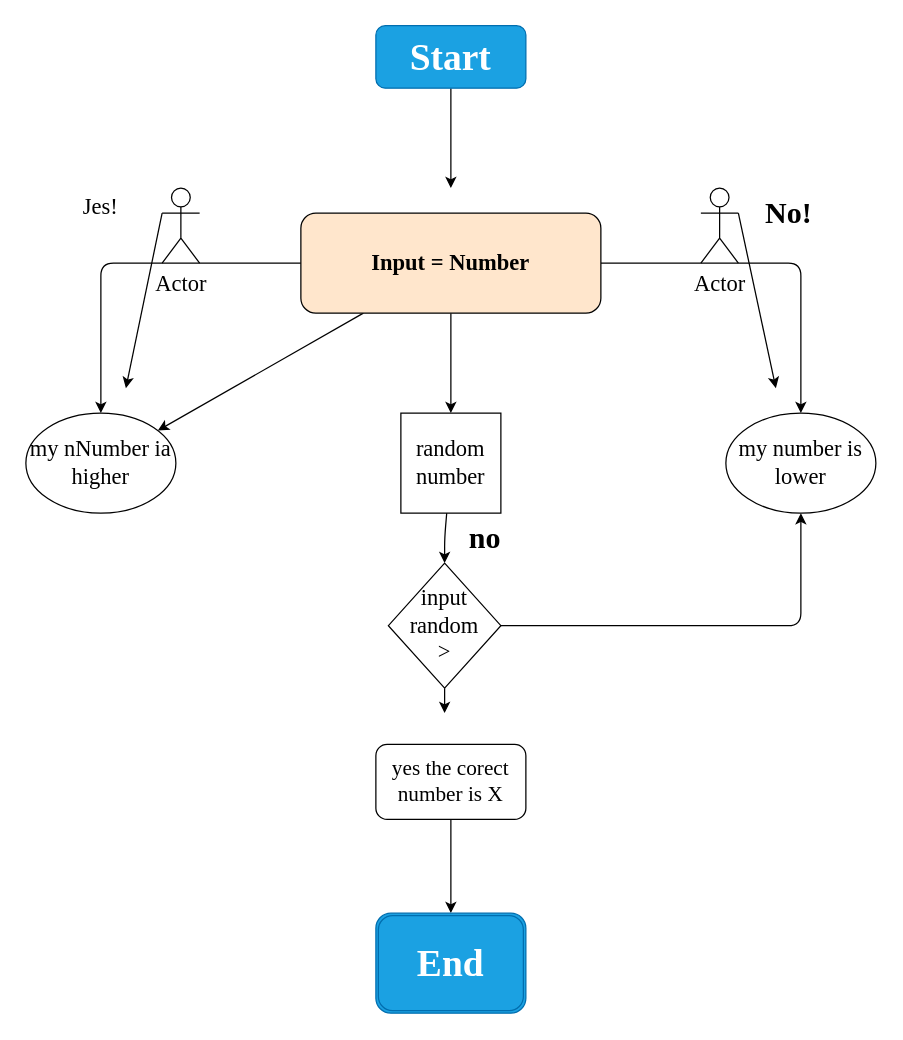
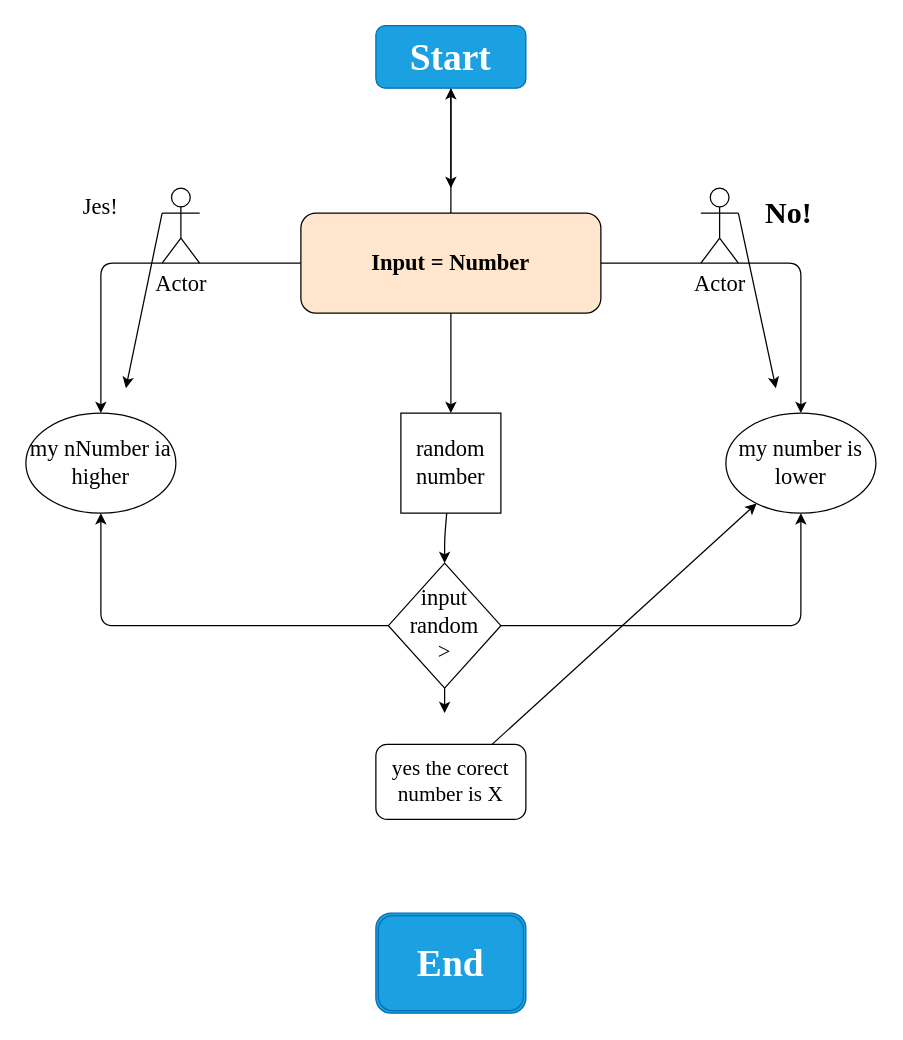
- <mxCell id="2" value="" style="edgeStyle=none;html=1;fontFamily=Comic Sans MS;" edge="1" parent="1" source="6" target="11"><mxGeometry relative="1" as="geometry" /></mxCell>
+ <mxCell id="2" value="" style="edgeStyle=none;html=1;fontFamily=Comic Sans MS;" edge="1" parent="1" source="6" target="8"><mxGeometry relative="1" as="geometry" /></mxCell>
- <mxCell id="23" value="no" style="text;strokeColor=none;fillColor=none;html=1;fontSize=24;fontStyle=1;verticalAlign=middle;align=center;fontFamily=Comic Sans MS;" vertex="1" parent="1"><mxGeometry x="337" y="410" width="100" height="40" as="geometry" /></mxCell>
+ <mxCell id="20" style="edgeStyle=none;html=1;exitX=0;exitY=0.5;exitDx=0;exitDy=0;entryX=0.5;entryY=1;entryDx=0;entryDy=0;fontFamily=Comic Sans MS;fontSize=30;" edge="1" parent="1" source="22" target="11"><mxGeometry relative="1" as="geometry"><Array as="points"><mxPoint x="80" y="500" /></Array></mxGeometry></mxCell>
- <mxCell id="24" style="edgeStyle=none;html=1;entryX=0.5;entryY=0;entryDx=0;entryDy=0;fontFamily=Comic Sans MS;fontSize=30;" edge="1" parent="1" source="25" target="26"><mxGeometry relative="1" as="geometry" /></mxCell>
+ <mxCell id="24" style="edgeStyle=none;html=1;fontFamily=Comic Sans MS;fontSize=30;" edge="1" parent="1" source="25" target="12"><mxGeometry relative="1" as="geometry" /></mxCell>
